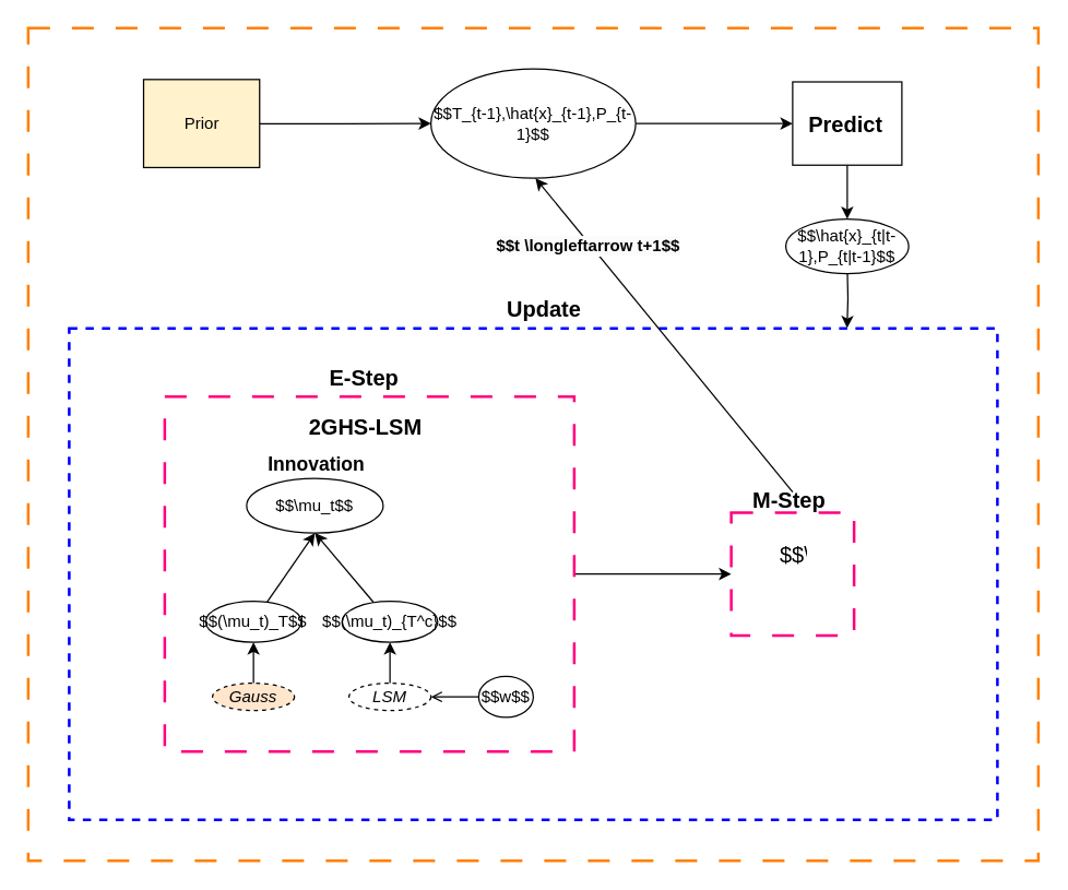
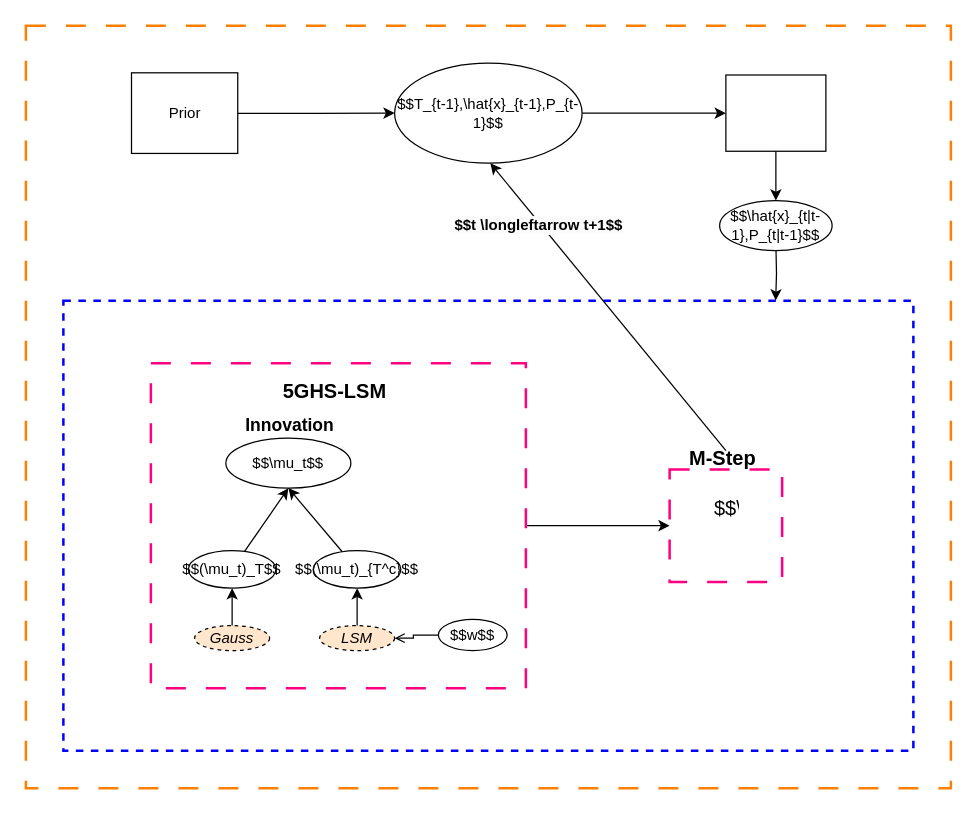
- <mxCell id="30" value="Prior" style="whiteSpace=wrap;html=1;align=center;fillColor=#fff2cc;" vertex="1" parent="1"><mxGeometry x="104.5" y="57.75" width="85" height="64.5" as="geometry" /></mxCell>
+ <mxCell id="30" value="Prior" style="whiteSpace=wrap;html=1;align=center;" vertex="1" parent="1"><mxGeometry x="104.5" y="57.75" width="85" height="64.5" as="geometry" /></mxCell>
- <mxCell id="12" value="&lt;b&gt;&lt;font style=&quot;font-size: 16px;&quot;&gt;Predict&lt;/font&gt;&lt;/b&gt;" style="text;strokeColor=none;fillColor=none;spacingLeft=4;spacingRight=4;overflow=hidden;rotatable=0;points=[[0,0.5],[1,0.5]];portConstraint=eastwest;fontSize=12;whiteSpace=wrap;html=1;" vertex="1" parent="1"><mxGeometry x="586.25" y="75" width="67.5" height="30" as="geometry" /></mxCell>
- <mxCell id="13" value="&lt;b&gt;&lt;font style=&quot;font-size: 16px;&quot;&gt;Update&lt;/font&gt;&lt;/b&gt;" style="text;strokeColor=none;fillColor=none;spacingLeft=4;spacingRight=4;overflow=hidden;rotatable=0;points=[[0,0.5],[1,0.5]];portConstraint=eastwest;fontSize=12;whiteSpace=wrap;html=1;" vertex="1" parent="1"><mxGeometry x="365" y="210" width="65" height="30" as="geometry" /></mxCell>
- <mxCell id="11" value="&lt;b&gt;&lt;font style=&quot;font-size: 16px;&quot;&gt;E-Step&lt;/font&gt;&lt;/b&gt;" style="text;strokeColor=none;fillColor=none;spacingLeft=4;spacingRight=4;overflow=hidden;rotatable=0;points=[[0,0.5],[1,0.5]];portConstraint=eastwest;fontSize=12;whiteSpace=wrap;html=1;" vertex="1" parent="1"><mxGeometry x="235" y="260" width="70" height="30" as="geometry" /></mxCell>
- <mxCell id="14" value="&lt;font style=&quot;font-size: 16px;&quot;&gt;&lt;b&gt;2GHS-LSM&lt;/b&gt;&lt;/font&gt;" style="text;strokeColor=none;fillColor=none;spacingLeft=4;spacingRight=4;overflow=hidden;rotatable=0;points=[[0,0.5],[1,0.5]];portConstraint=eastwest;fontSize=12;whiteSpace=wrap;html=1;" vertex="1" parent="1"><mxGeometry x="220" y="296" width="100" height="30" as="geometry" /></mxCell>
+ <mxCell id="14" value="&lt;font style=&quot;font-size: 16px;&quot;&gt;&lt;b&gt;5GHS-LSM&lt;/b&gt;&lt;/font&gt;" style="text;strokeColor=none;fillColor=none;spacingLeft=4;spacingRight=4;overflow=hidden;rotatable=0;points=[[0,0.5],[1,0.5]];portConstraint=eastwest;fontSize=12;whiteSpace=wrap;html=1;" vertex="1" parent="1"><mxGeometry x="220" y="296" width="100" height="30" as="geometry" /></mxCell>
- <mxCell id="24" value="&lt;i&gt;LSM&lt;/i&gt;" style="ellipse;whiteSpace=wrap;html=1;align=center;dashed=1;" vertex="1" parent="1"><mxGeometry x="255" y="500" width="60" height="20" as="geometry" /></mxCell>
+ <mxCell id="24" value="&lt;i&gt;LSM&lt;/i&gt;" style="ellipse;whiteSpace=wrap;html=1;align=center;dashed=1;fillColor=#ffe6cc;" vertex="1" parent="1"><mxGeometry x="255" y="500" width="60" height="20" as="geometry" /></mxCell>
- <mxCell id="26" value="$$w$$" style="ellipse;whiteSpace=wrap;html=1;align=center;" vertex="1" parent="1"><mxGeometry x="350" y="495" width="40" height="30" as="geometry" /></mxCell>
+ <mxCell id="26" value="$$w$$" style="ellipse;whiteSpace=wrap;html=1;align=center;" vertex="1" parent="1"><mxGeometry x="350" y="495" width="55" height="25" as="geometry" /></mxCell>
